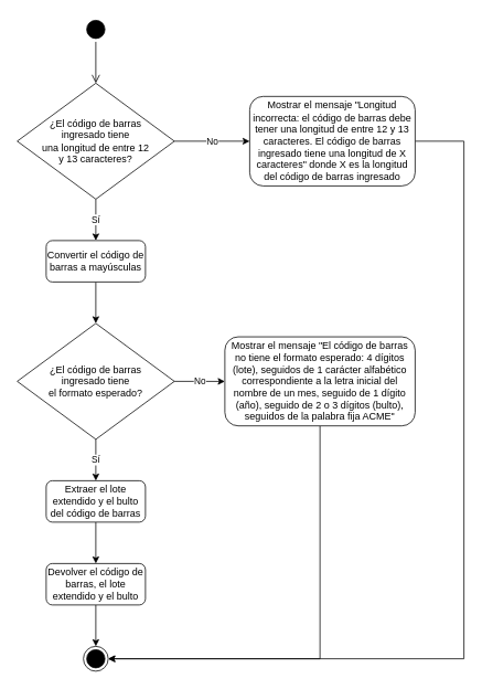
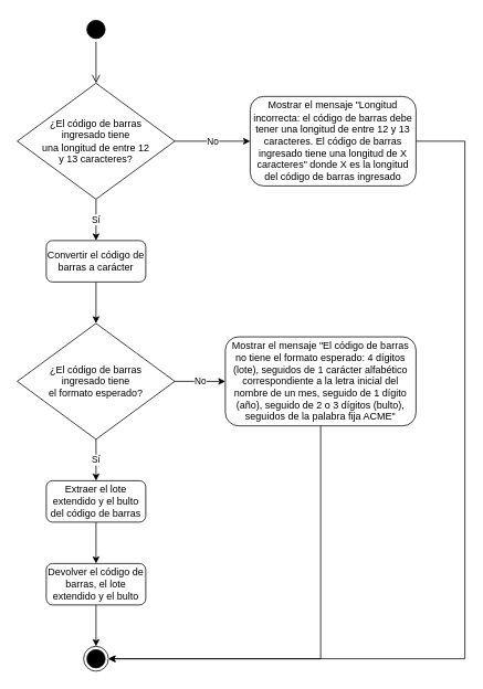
- <mxCell id="3" value="Convertir el código de barras a mayúsculas" style="rounded=1;whiteSpace=wrap;html=1;" parent="1" vertex="1"><mxGeometry x="55" y="290" width="120" height="50" as="geometry" /></mxCell>
+ <mxCell id="3" value="Convertir el código de barras a carácter" style="rounded=1;whiteSpace=wrap;html=1;" parent="1" vertex="1"><mxGeometry x="55" y="290" width="120" height="50" as="geometry" /></mxCell>
